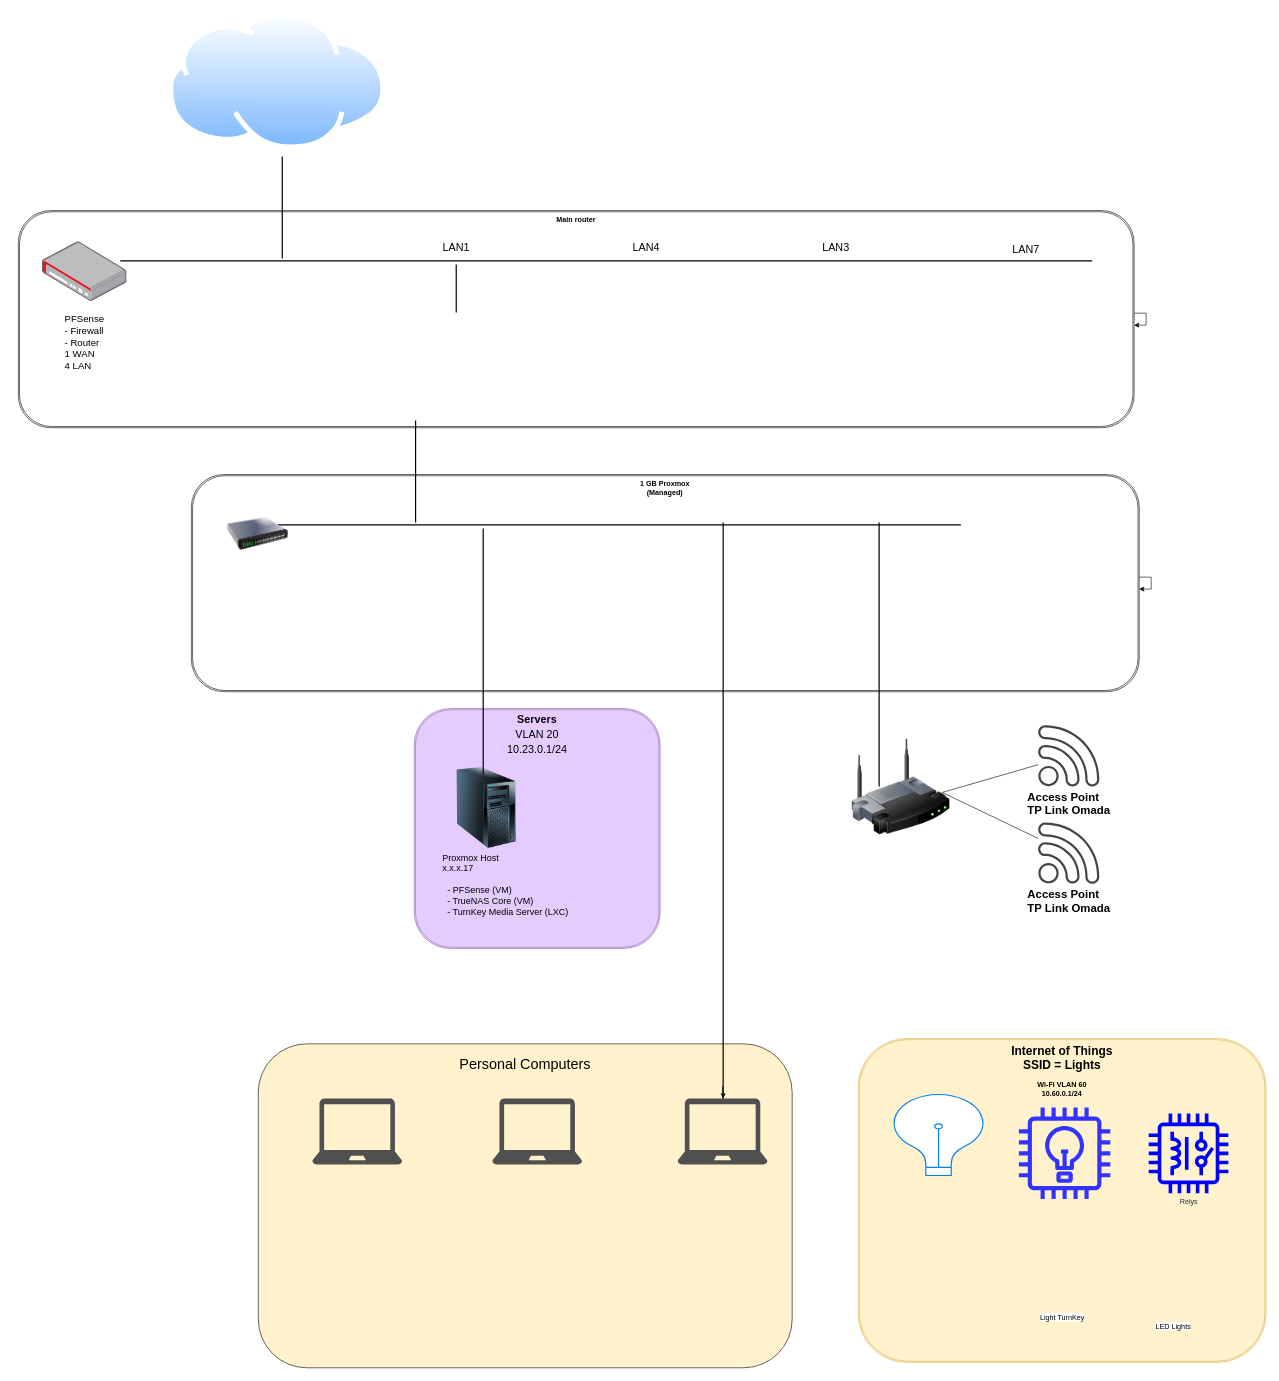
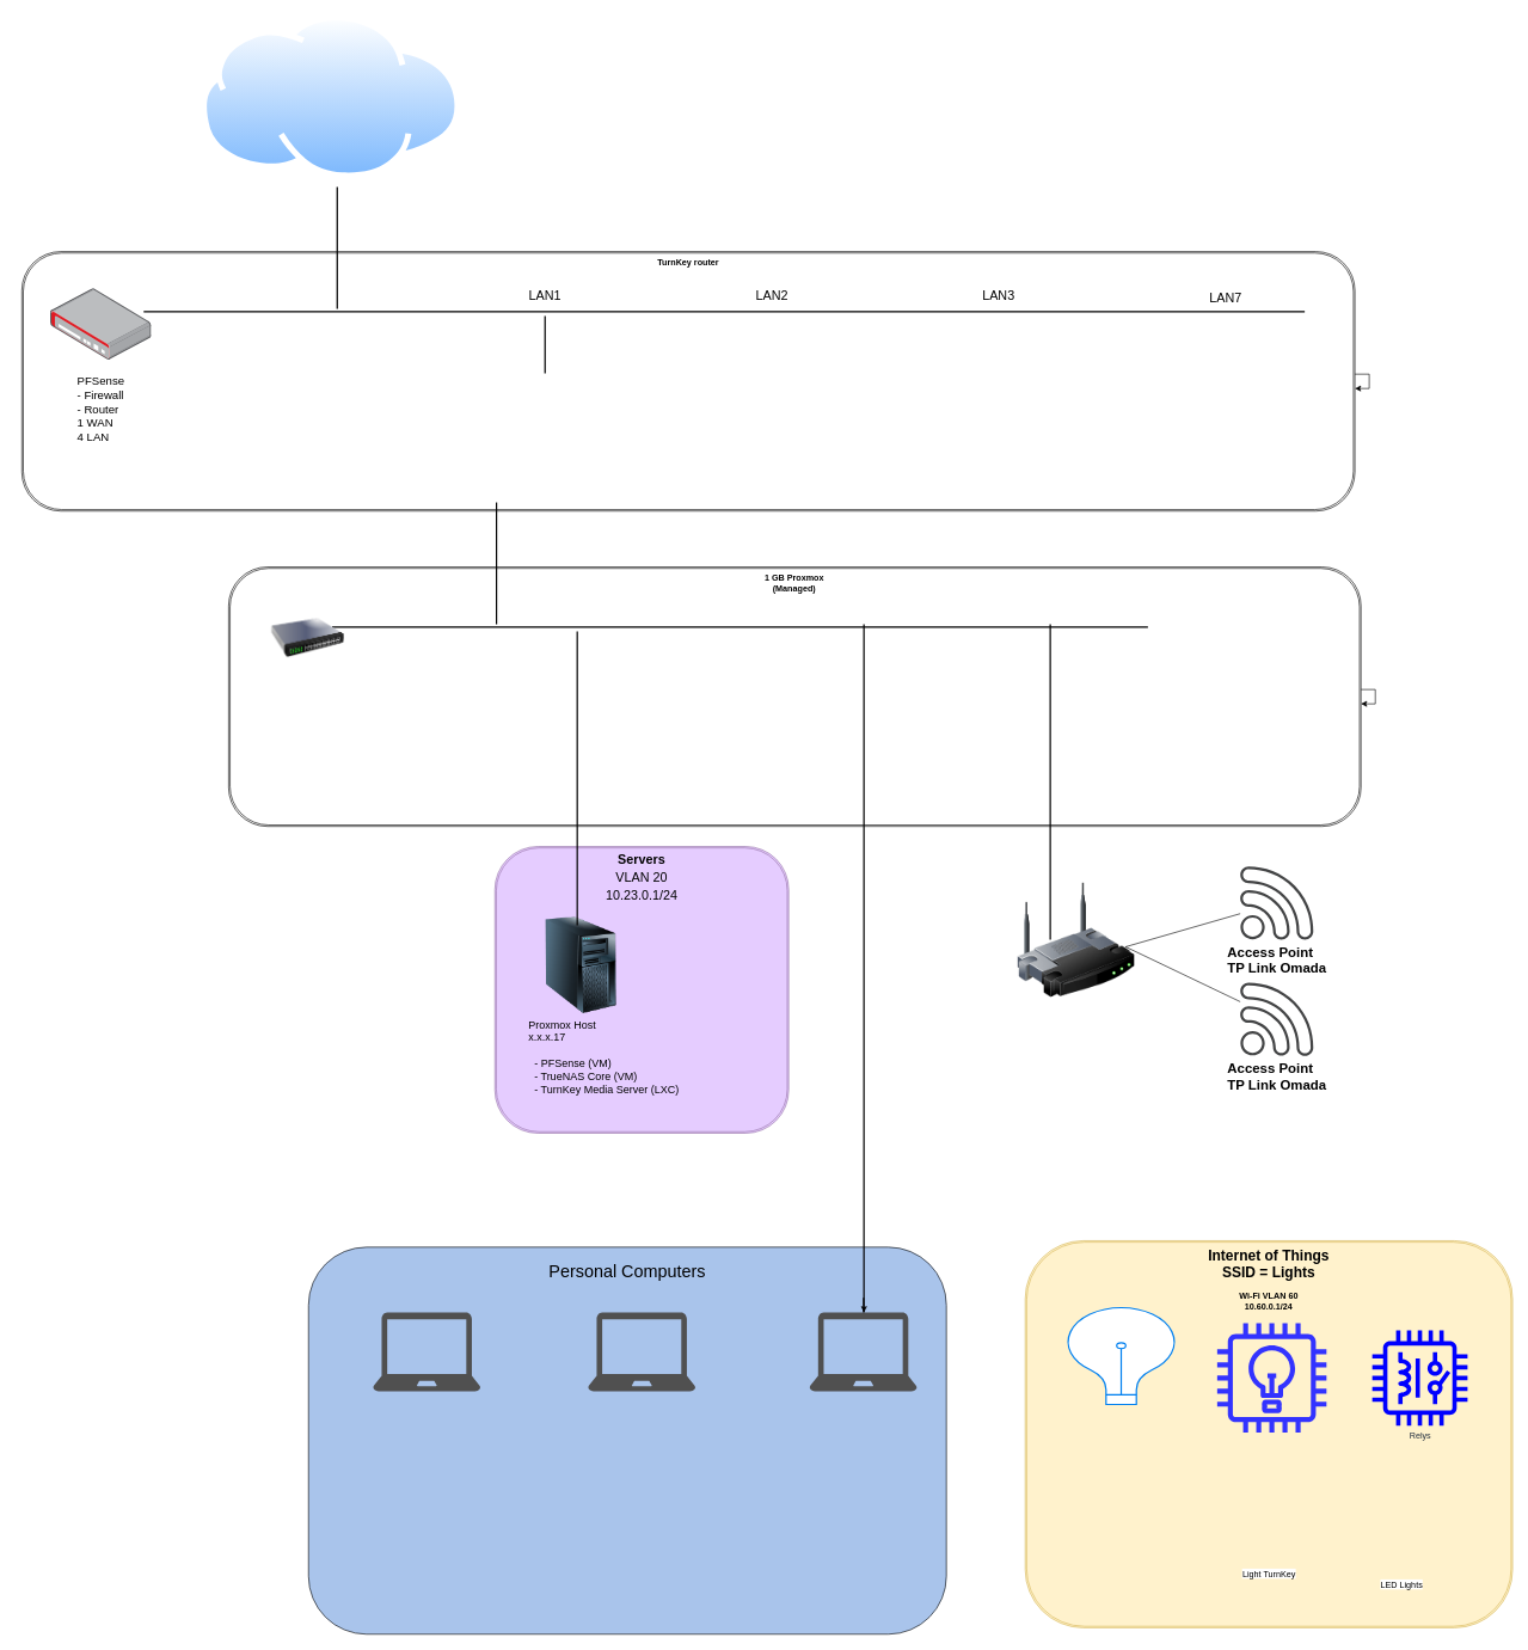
- <mxCell id="19" value="&lt;b&gt;Main router&lt;br&gt;&lt;/b&gt;" style="shape=ext;double=1;rounded=1;whiteSpace=wrap;html=1;verticalAlign=top;" parent="18" vertex="1"><mxGeometry x="10" width="1860" height="362" as="geometry" /></mxCell>
+ <mxCell id="19" value="&lt;b&gt;TurnKey router&lt;br&gt;&lt;/b&gt;" style="shape=ext;double=1;rounded=1;whiteSpace=wrap;html=1;verticalAlign=top;" parent="18" vertex="1"><mxGeometry x="10" width="1860" height="362" as="geometry" /></mxCell>
- <mxCell id="26" value="&lt;font style=&quot;font-size: 18px;&quot;&gt;LAN4&lt;/font&gt;" style="text;html=1;strokeColor=none;fillColor=none;align=center;verticalAlign=middle;whiteSpace=wrap;rounded=0;" vertex="1" parent="18"><mxGeometry x="1027" y="47.29" width="60" height="30" as="geometry" /></mxCell>
+ <mxCell id="26" value="&lt;font style=&quot;font-size: 18px;&quot;&gt;LAN2&lt;/font&gt;" style="text;html=1;strokeColor=none;fillColor=none;align=center;verticalAlign=middle;whiteSpace=wrap;rounded=0;" vertex="1" parent="18"><mxGeometry x="1027" y="47.29" width="60" height="30" as="geometry" /></mxCell>
- <mxCell id="3" value="&lt;br&gt;&lt;div&gt;&lt;font style=&quot;font-size: 24px;&quot;&gt;Personal Computers&lt;/font&gt;&lt;/div&gt;" style="rounded=1;whiteSpace=wrap;html=1;fillColor=#fff2cc;labelPosition=center;verticalLabelPosition=middle;align=center;verticalAlign=top;" vertex="1" parent="2"><mxGeometry width="890" height="540" as="geometry" /></mxCell>
+ <mxCell id="3" value="&lt;br&gt;&lt;div&gt;&lt;font style=&quot;font-size: 24px;&quot;&gt;Personal Computers&lt;/font&gt;&lt;/div&gt;" style="rounded=1;whiteSpace=wrap;html=1;fillColor=#A9C4EB;labelPosition=center;verticalLabelPosition=middle;align=center;verticalAlign=top;" vertex="1" parent="2"><mxGeometry width="890" height="540" as="geometry" /></mxCell>
